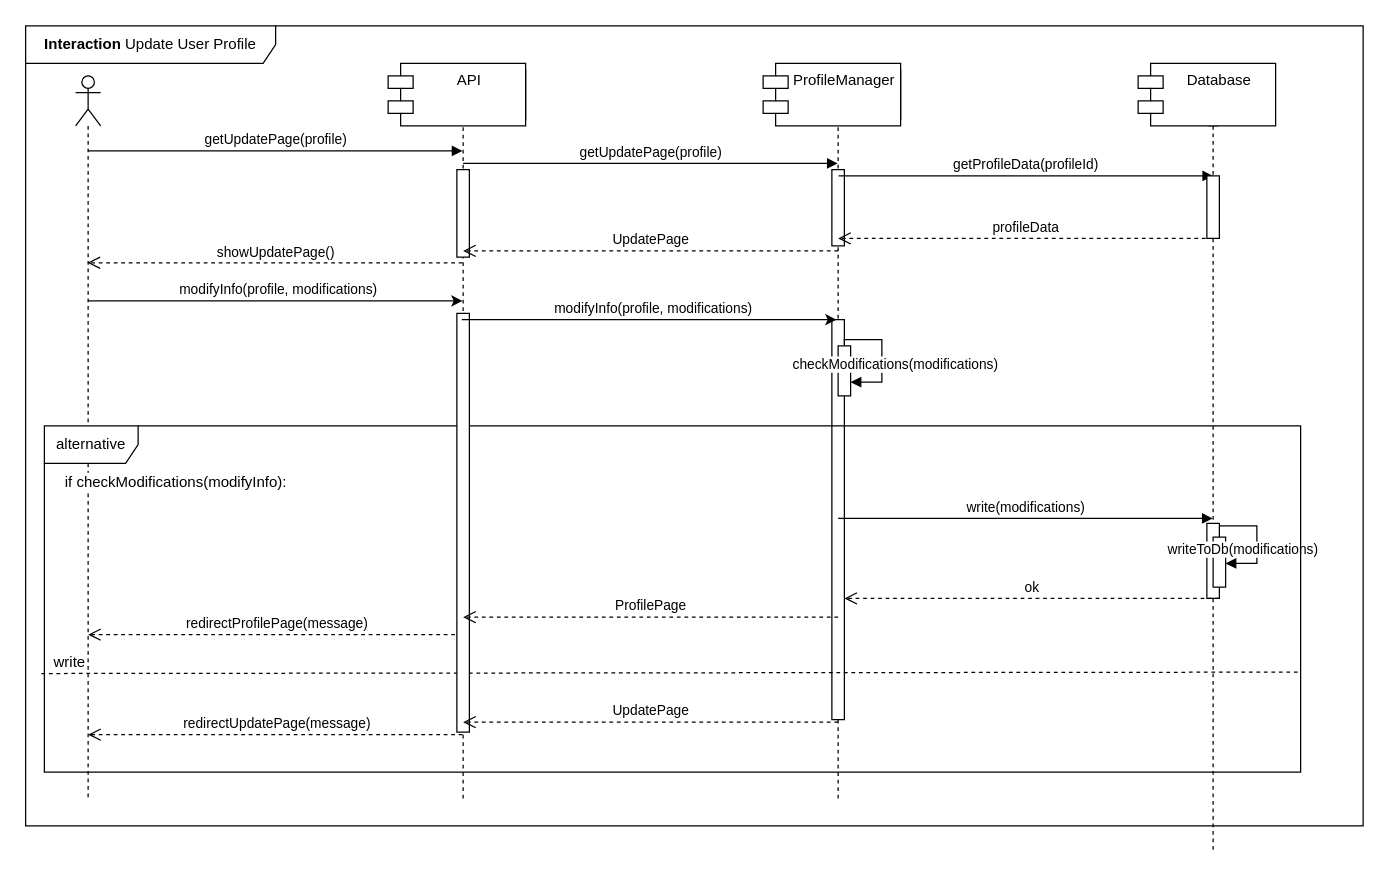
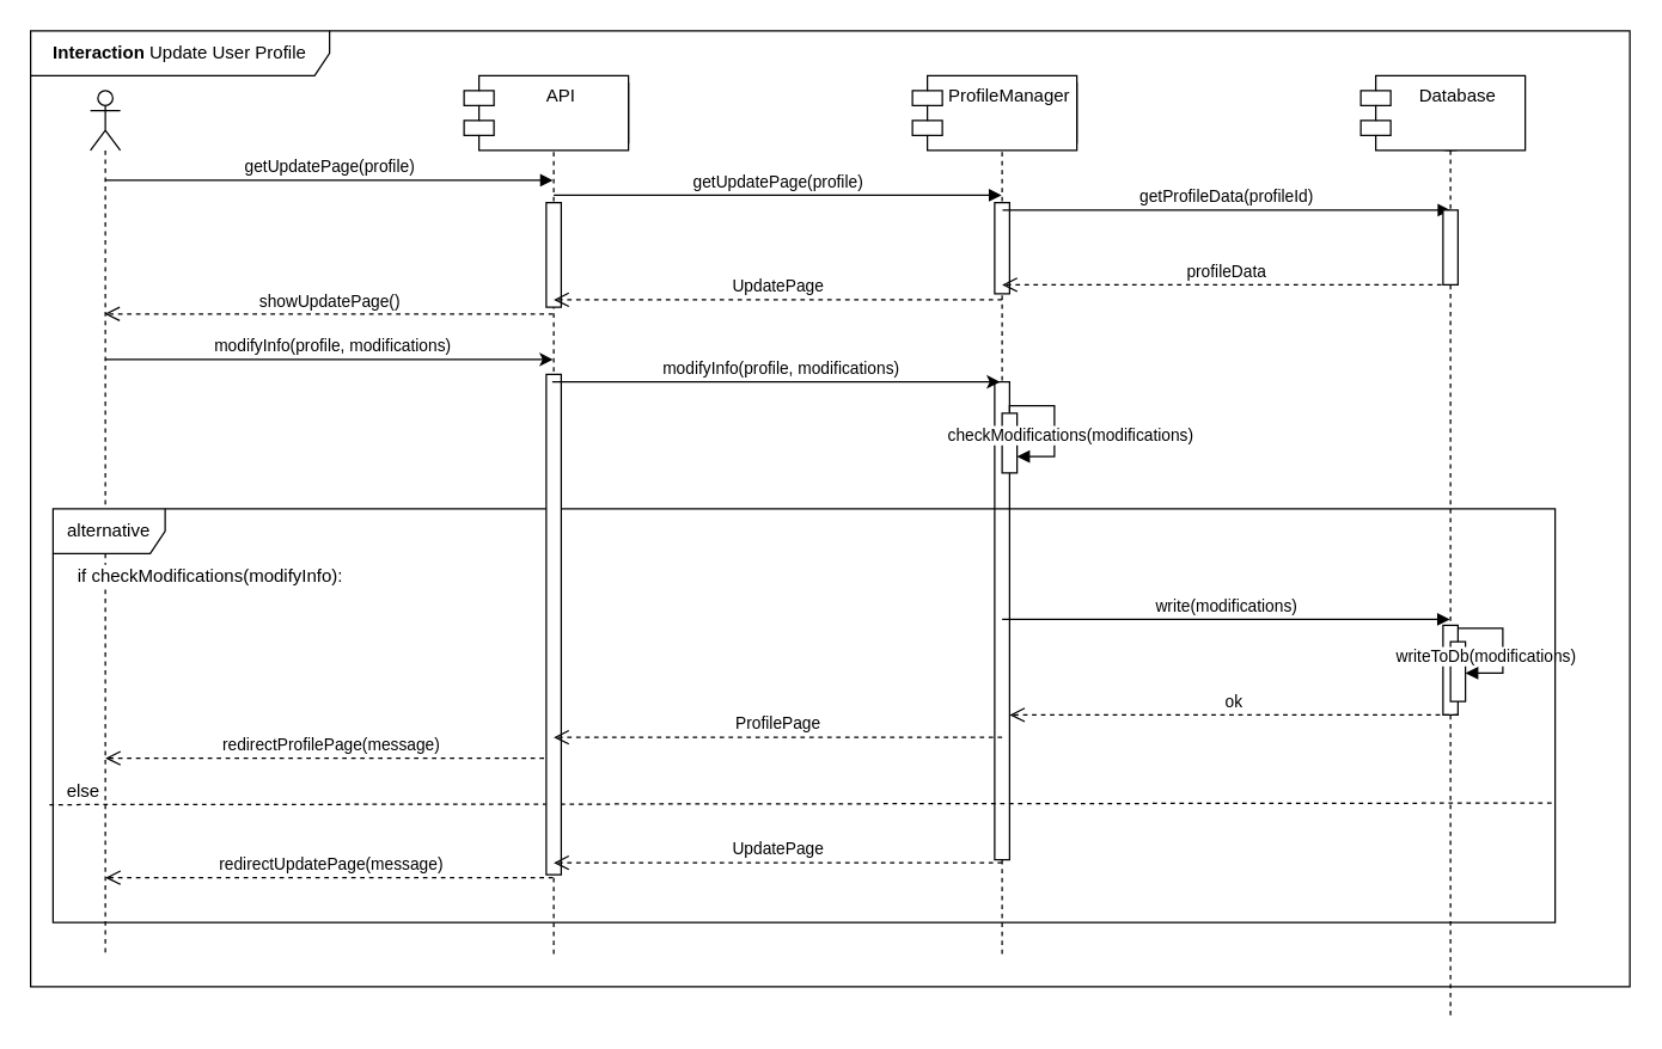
- <mxCell id="20" value="&lt;span style=&quot;background-color: rgb(255, 255, 255);&quot;&gt;write&lt;/span&gt;" style="text;html=1;align=center;verticalAlign=middle;resizable=0;points=[];autosize=1;strokeColor=none;fillColor=none;" parent="1" vertex="1"><mxGeometry x="30" y="514" width="50" height="30" as="geometry" /></mxCell>
+ <mxCell id="20" value="&lt;span style=&quot;background-color: rgb(255, 255, 255);&quot;&gt;else&lt;/span&gt;" style="text;html=1;align=center;verticalAlign=middle;resizable=0;points=[];autosize=1;strokeColor=none;fillColor=none;" parent="1" vertex="1"><mxGeometry x="30" y="514" width="50" height="30" as="geometry" /></mxCell>
